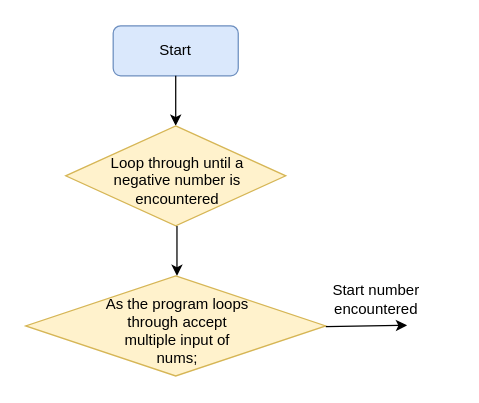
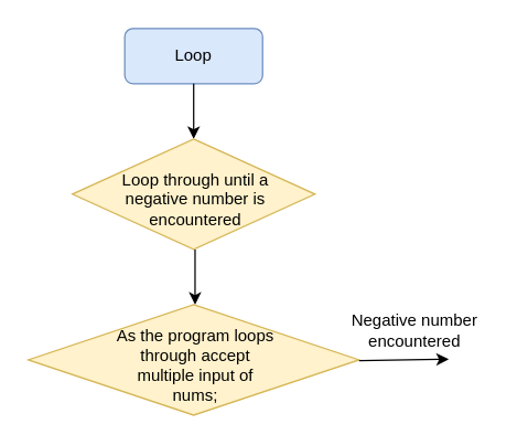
- <mxCell id="3" value="Start" style="text;html=1;strokeColor=none;fillColor=none;align=center;verticalAlign=middle;whiteSpace=wrap;rounded=0;" vertex="1" parent="1"><mxGeometry x="110" y="25" width="60" height="30" as="geometry" /></mxCell>
+ <mxCell id="3" value="Loop" style="text;html=1;strokeColor=none;fillColor=none;align=center;verticalAlign=middle;whiteSpace=wrap;rounded=0;" vertex="1" parent="1"><mxGeometry x="110" y="25" width="60" height="30" as="geometry" /></mxCell>
- <mxCell id="11" value="Start number encountered" style="text;html=1;strokeColor=none;fillColor=none;align=center;verticalAlign=middle;whiteSpace=wrap;rounded=0;" vertex="1" parent="1"><mxGeometry x="240" y="224" width="121" height="30" as="geometry" /></mxCell>
+ <mxCell id="11" value="Negative number encountered" style="text;html=1;strokeColor=none;fillColor=none;align=center;verticalAlign=middle;whiteSpace=wrap;rounded=0;" vertex="1" parent="1"><mxGeometry x="240" y="224" width="121" height="30" as="geometry" /></mxCell>
